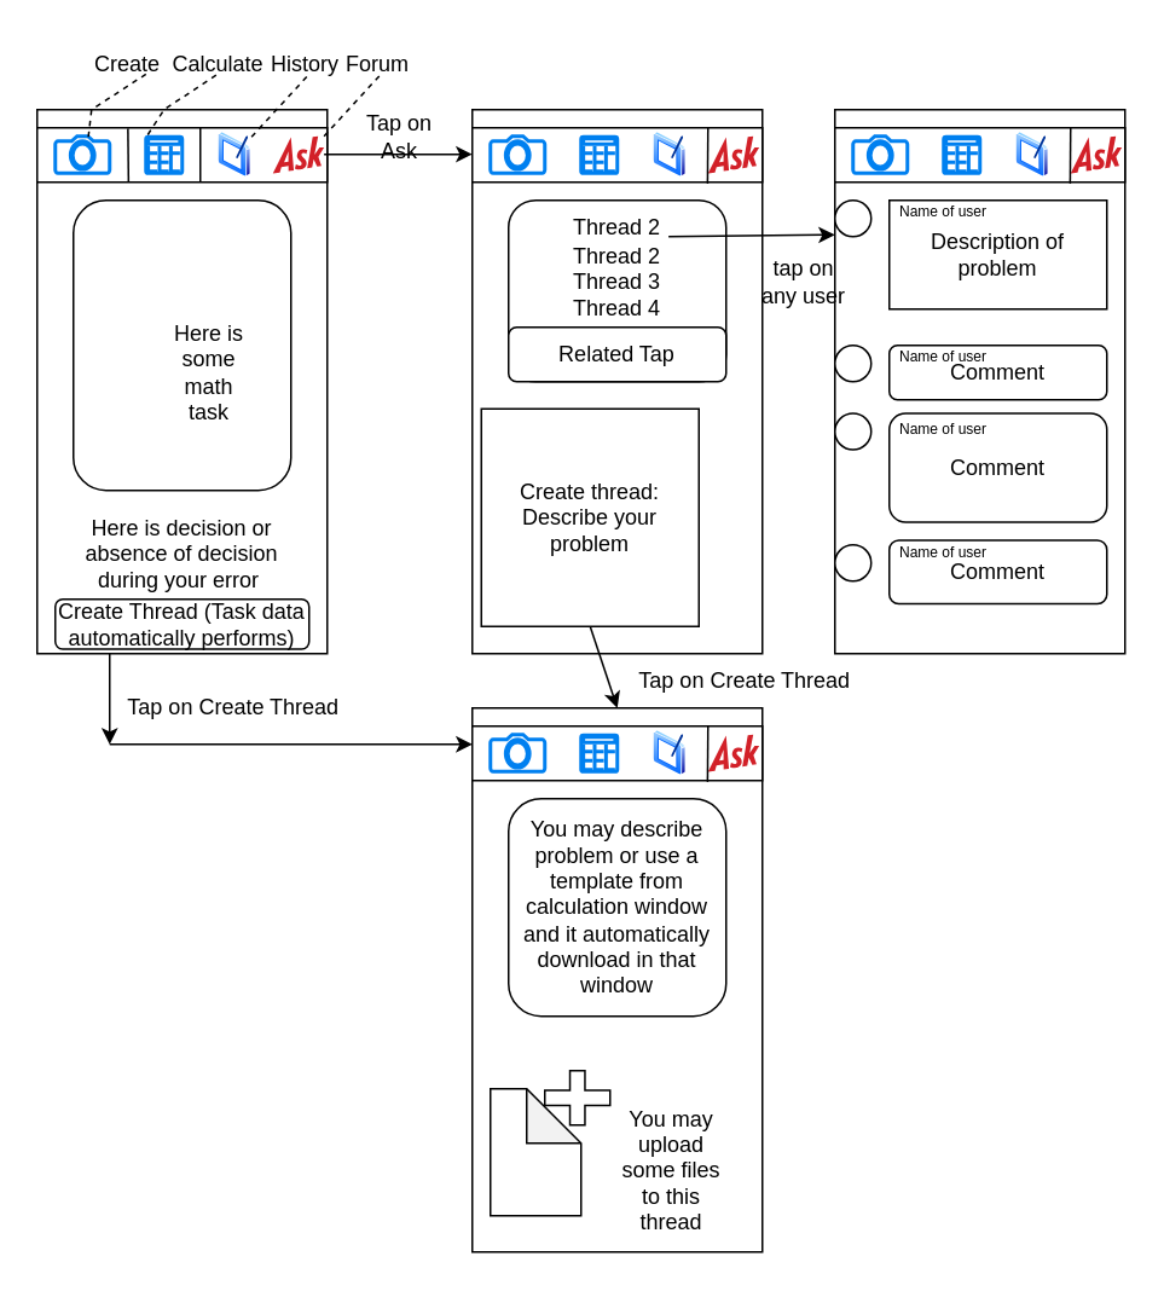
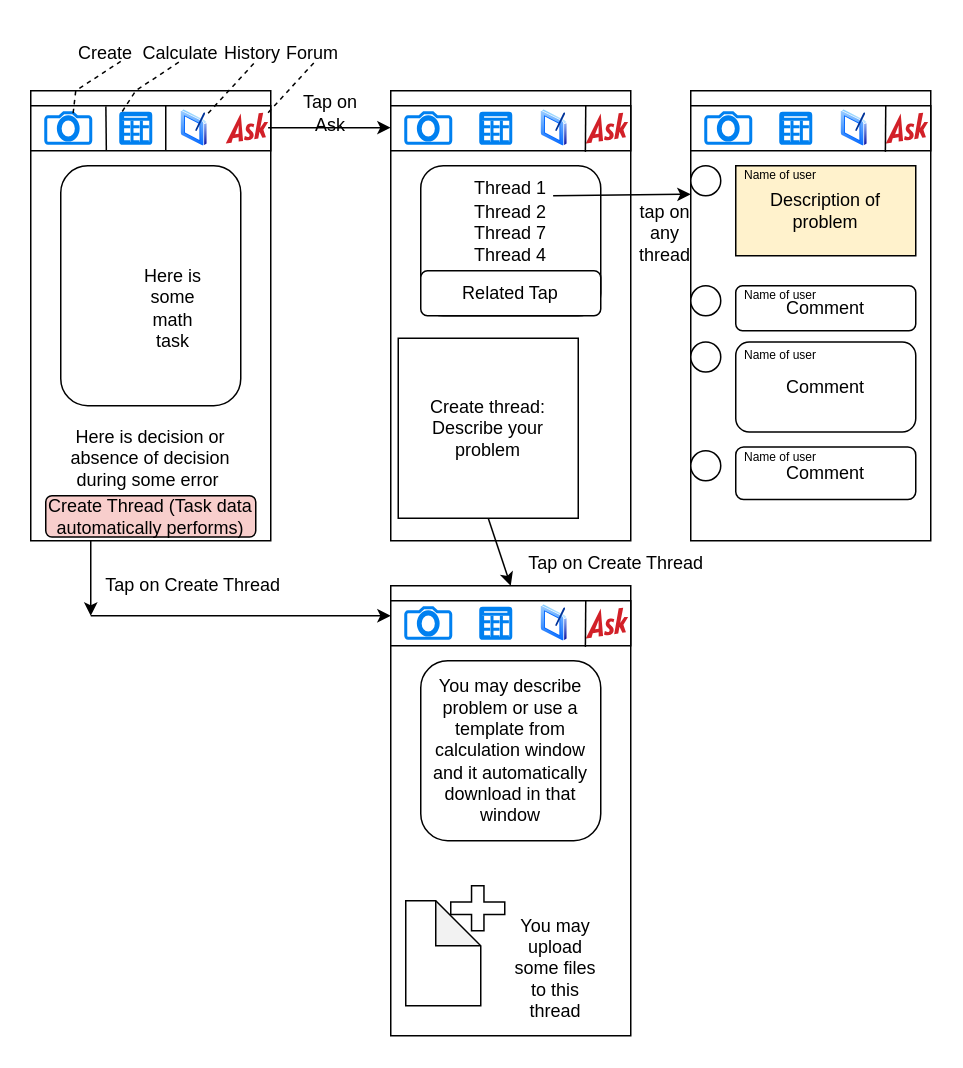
- <mxCell id="27" value="Thread 2" style="text;html=1;align=center;verticalAlign=middle;whiteSpace=wrap;rounded=0;" vertex="1" parent="1"><mxGeometry x="310" y="110" width="60" height="30" as="geometry" /></mxCell>
+ <mxCell id="27" value="Thread 1" style="text;html=1;align=center;verticalAlign=middle;whiteSpace=wrap;rounded=0;" vertex="1" parent="1"><mxGeometry x="310" y="110" width="60" height="30" as="geometry" /></mxCell>
- <mxCell id="43" value="Description of problem" style="rounded=0;whiteSpace=wrap;html=1;" vertex="1" parent="1"><mxGeometry x="490" y="110" width="120" height="60" as="geometry" /></mxCell>
+ <mxCell id="43" value="Description of problem" style="rounded=0;whiteSpace=wrap;html=1;fillColor=#fff2cc;" vertex="1" parent="1"><mxGeometry x="490" y="110" width="120" height="60" as="geometry" /></mxCell>
- <mxCell id="28" value="Thread 2&lt;div&gt;Thread 3&lt;/div&gt;&lt;div&gt;Thread 4&lt;/div&gt;" style="text;html=1;align=center;verticalAlign=middle;whiteSpace=wrap;rounded=0;" vertex="1" parent="1"><mxGeometry x="310" y="140" width="60" height="30" as="geometry" /></mxCell>
+ <mxCell id="28" value="Thread 2&lt;div&gt;Thread 7&lt;/div&gt;&lt;div&gt;Thread 4&lt;/div&gt;" style="text;html=1;align=center;verticalAlign=middle;whiteSpace=wrap;rounded=0;" vertex="1" parent="1"><mxGeometry x="310" y="140" width="60" height="30" as="geometry" /></mxCell>
- <mxCell id="55" value="tap on any user" style="text;html=1;align=center;verticalAlign=middle;whiteSpace=wrap;rounded=0;" vertex="1" parent="1"><mxGeometry x="418.25" y="140" width="50" height="30" as="geometry" /></mxCell>
+ <mxCell id="55" value="tap on any thread" style="text;html=1;align=center;verticalAlign=middle;whiteSpace=wrap;rounded=0;" vertex="1" parent="1"><mxGeometry x="418.25" y="140" width="50" height="30" as="geometry" /></mxCell>
- <mxCell id="10" value="Here is decision or absence of decision during your error&amp;nbsp;" style="text;html=1;align=center;verticalAlign=middle;whiteSpace=wrap;rounded=0;" vertex="1" parent="1"><mxGeometry x="40" y="280" width="120" height="50" as="geometry" /></mxCell>
+ <mxCell id="10" value="Here is decision or absence of decision during some error&amp;nbsp;" style="text;html=1;align=center;verticalAlign=middle;whiteSpace=wrap;rounded=0;" vertex="1" parent="1"><mxGeometry x="40" y="280" width="120" height="50" as="geometry" /></mxCell>
- <mxCell id="57" value="Create Thread (Task data automatically performs)" style="rounded=1;whiteSpace=wrap;html=1;" vertex="1" parent="1"><mxGeometry x="30" y="330" width="140" height="27.5" as="geometry" /></mxCell>
+ <mxCell id="57" value="Create Thread (Task data automatically performs)" style="rounded=1;whiteSpace=wrap;html=1;fillColor=#f8cecc;" vertex="1" parent="1"><mxGeometry x="30" y="330" width="140" height="27.5" as="geometry" /></mxCell>
